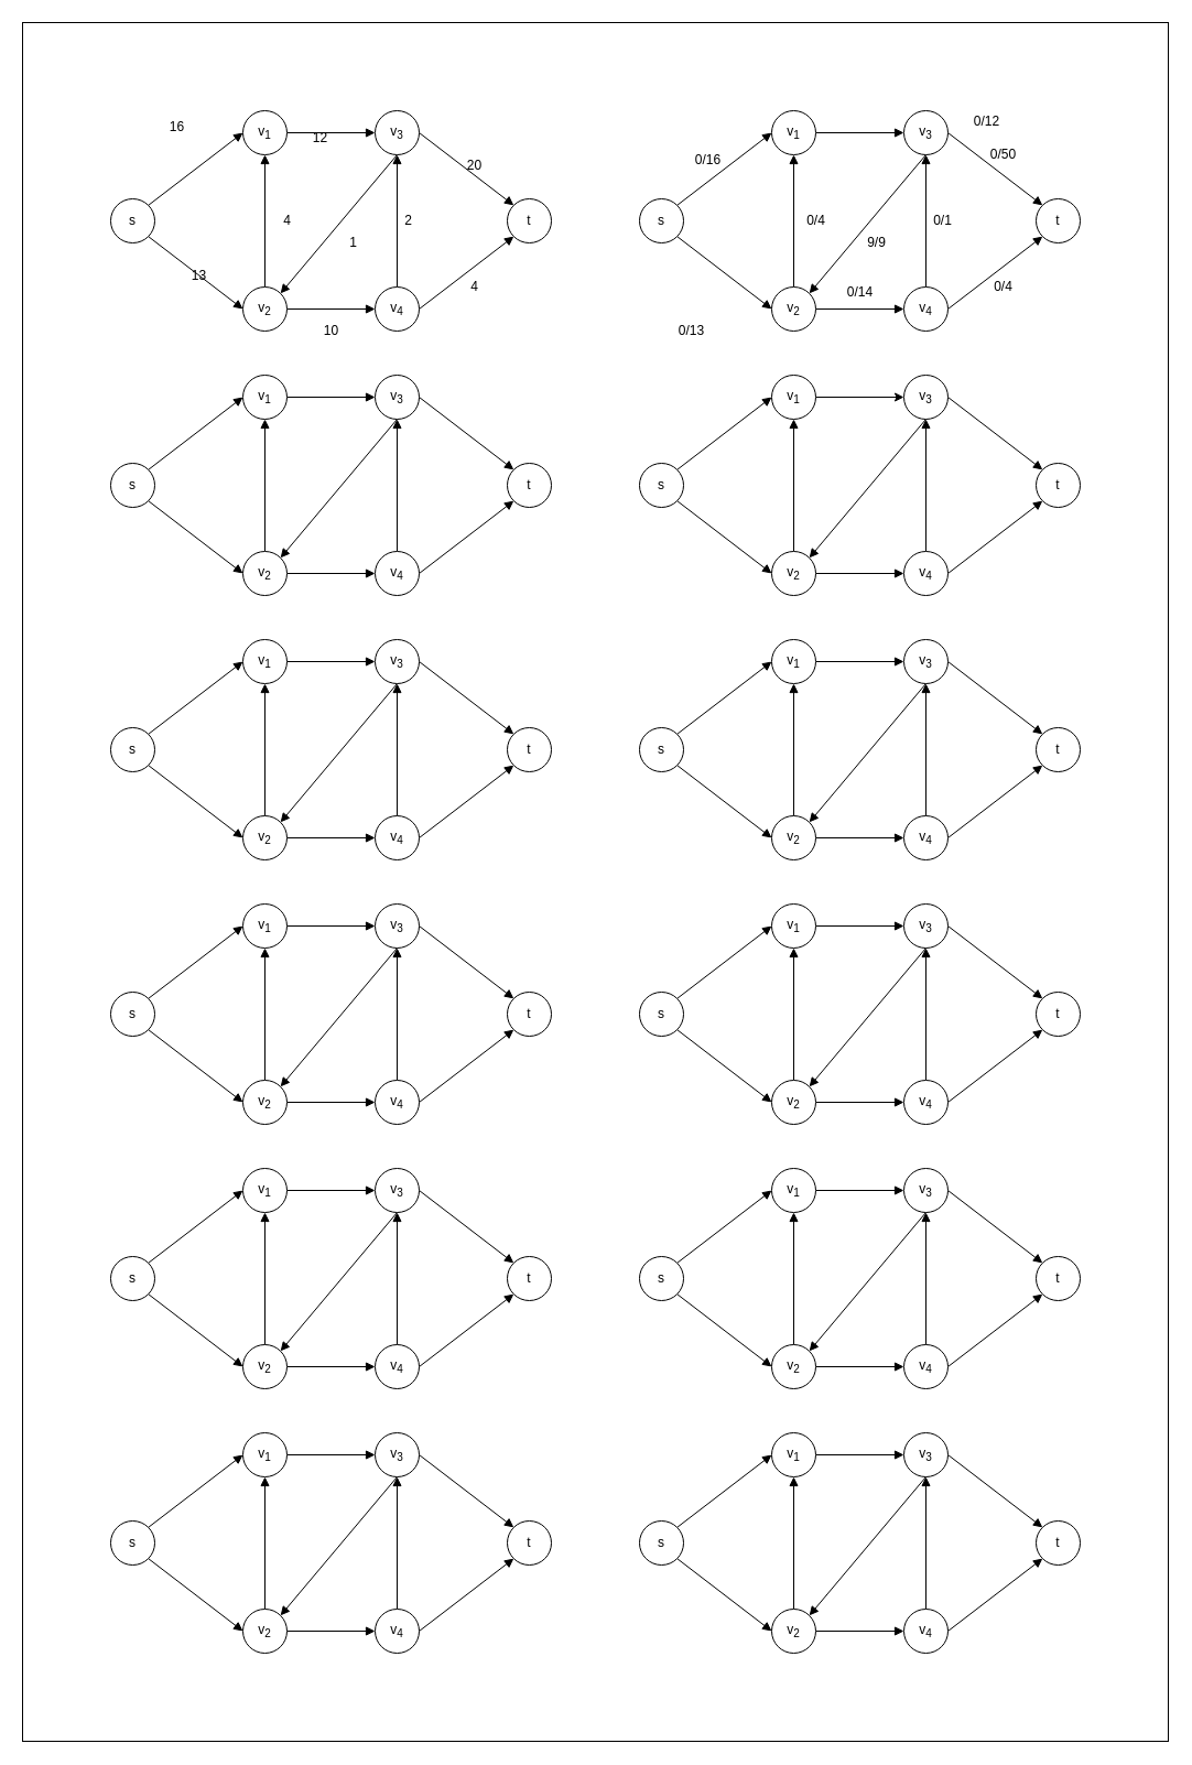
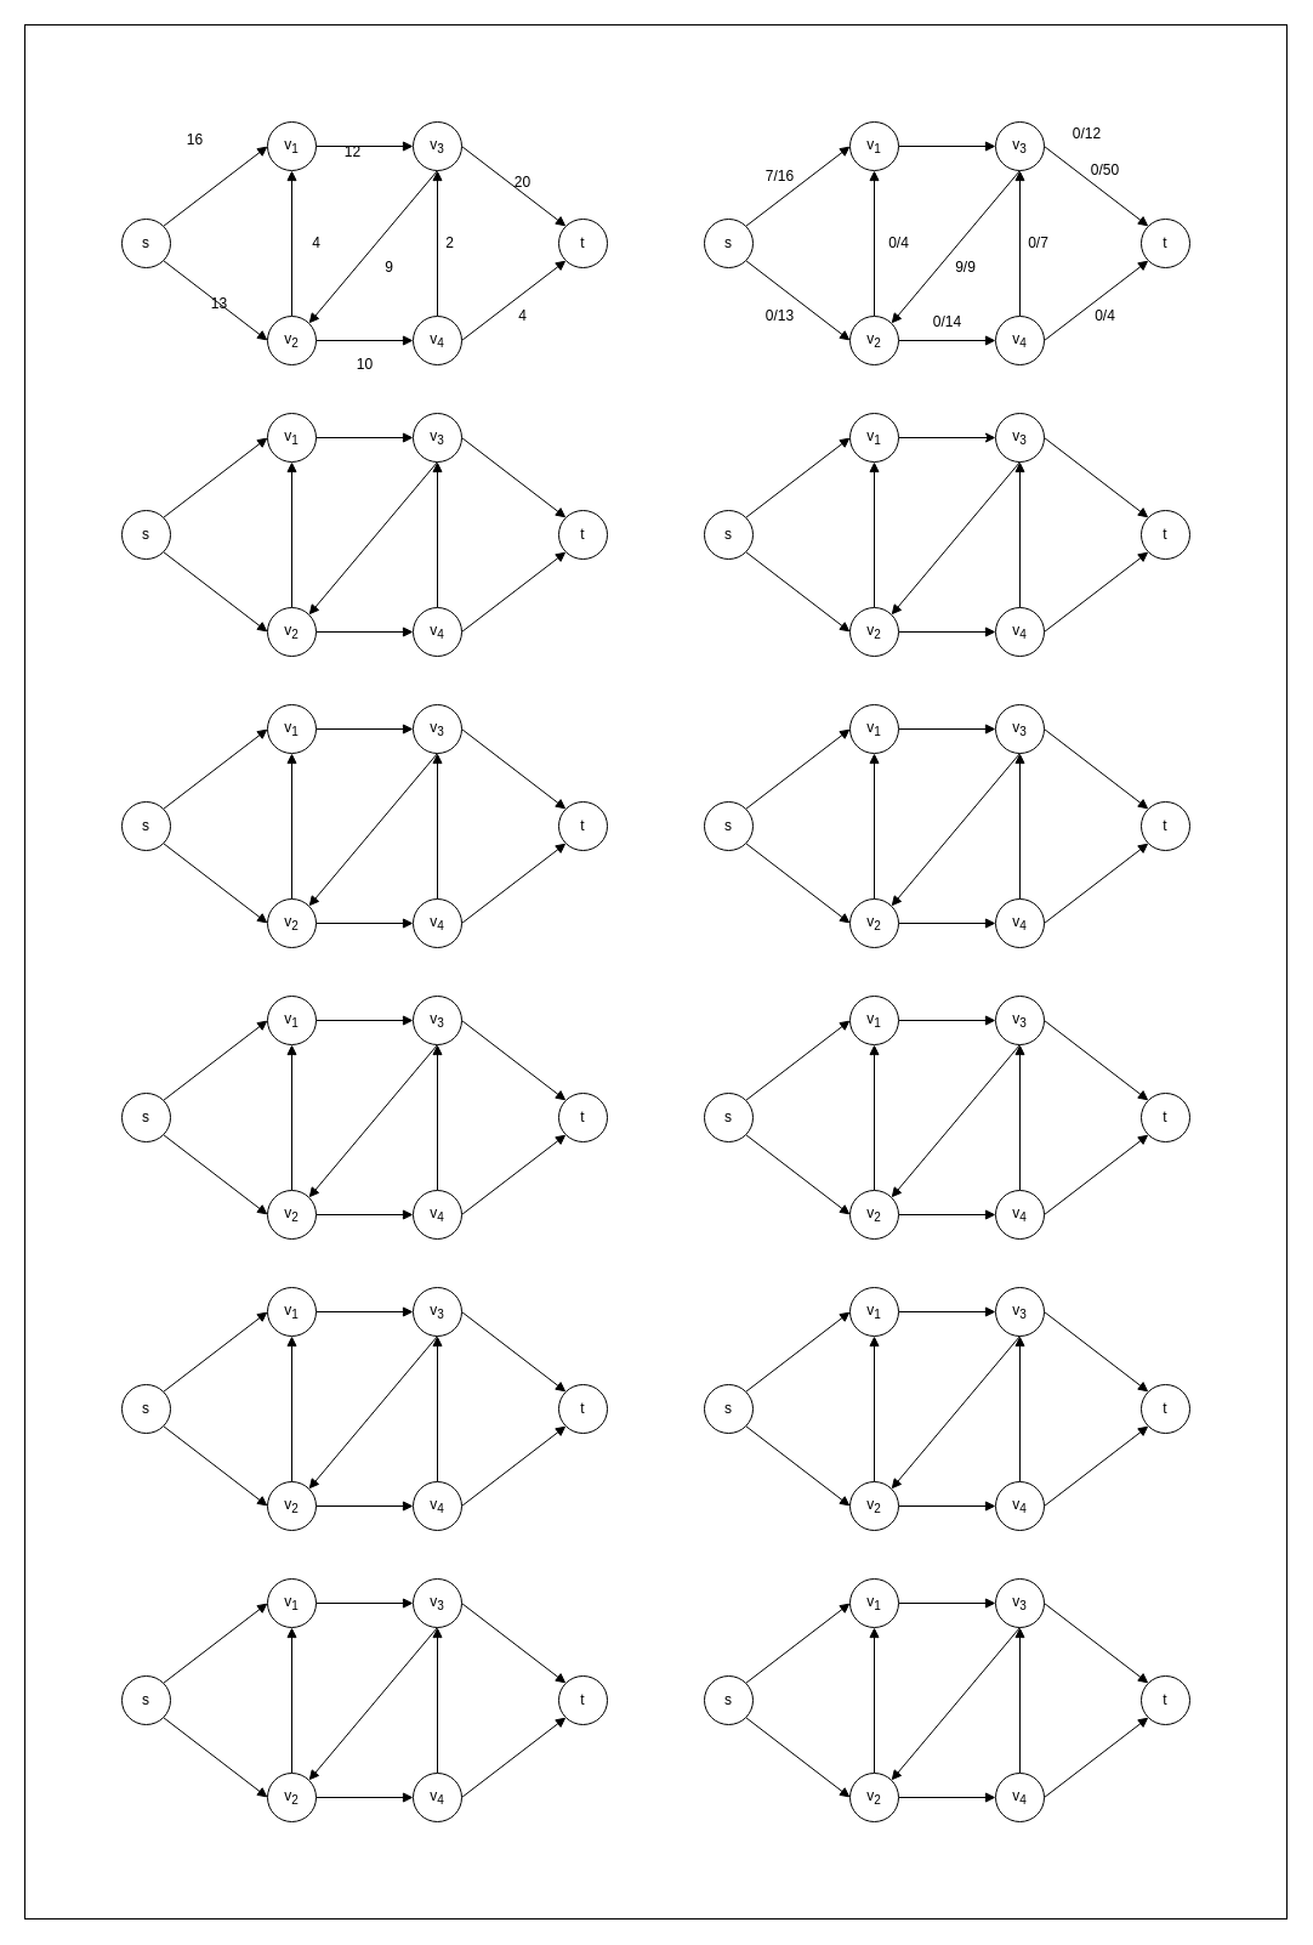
- <mxCell id="42" value="0/16" style="text;html=1;resizable=0;points=[];autosize=1;align=center;verticalAlign=top;spacingTop=-4;" vertex="1" parent="1"><mxGeometry x="622" y="135" width="40" height="20" as="geometry" /></mxCell>
+ <mxCell id="42" value="7/16" style="text;html=1;resizable=0;points=[];autosize=1;align=center;verticalAlign=top;spacingTop=-4;" vertex="1" parent="1"><mxGeometry x="622" y="135" width="40" height="20" as="geometry" /></mxCell>
- <mxCell id="48" value="0/1" style="text;html=1;resizable=0;points=[];autosize=1;align=center;verticalAlign=top;spacingTop=-4;" vertex="1" parent="1"><mxGeometry x="840" y="190" width="30" height="20" as="geometry" /></mxCell>
+ <mxCell id="48" value="0/7" style="text;html=1;resizable=0;points=[];autosize=1;align=center;verticalAlign=top;spacingTop=-4;" vertex="1" parent="1"><mxGeometry x="840" y="190" width="30" height="20" as="geometry" /></mxCell>
- <mxCell id="38" value="1" style="text;html=1;resizable=0;points=[];autosize=1;align=center;verticalAlign=top;spacingTop=-4;" vertex="1" parent="1"><mxGeometry x="310" y="210" width="20" height="20" as="geometry" /></mxCell>
+ <mxCell id="38" value="9" style="text;html=1;resizable=0;points=[];autosize=1;align=center;verticalAlign=top;spacingTop=-4;" vertex="1" parent="1"><mxGeometry x="310" y="210" width="20" height="20" as="geometry" /></mxCell>
- <mxCell id="43" value="0/13" style="text;html=1;resizable=0;points=[];autosize=1;align=center;verticalAlign=top;spacingTop=-4;" vertex="1" parent="1"><mxGeometry x="607" y="290" width="40" height="20" as="geometry" /></mxCell>
+ <mxCell id="43" value="0/13" style="text;html=1;resizable=0;points=[];autosize=1;align=center;verticalAlign=top;spacingTop=-4;" vertex="1" parent="1"><mxGeometry x="622" y="250" width="40" height="20" as="geometry" /></mxCell>
